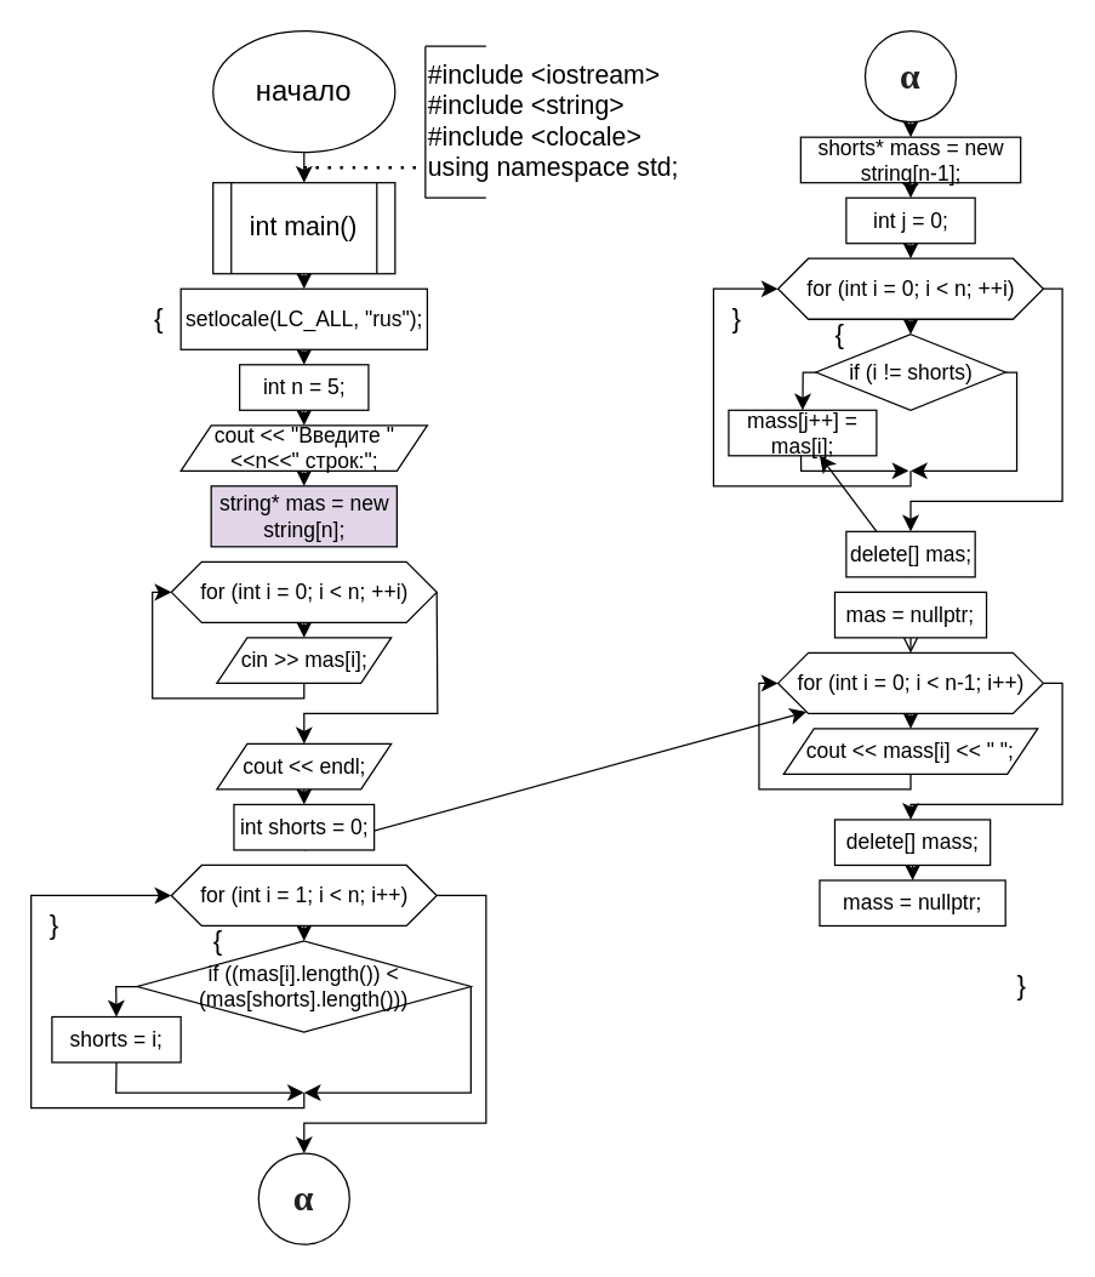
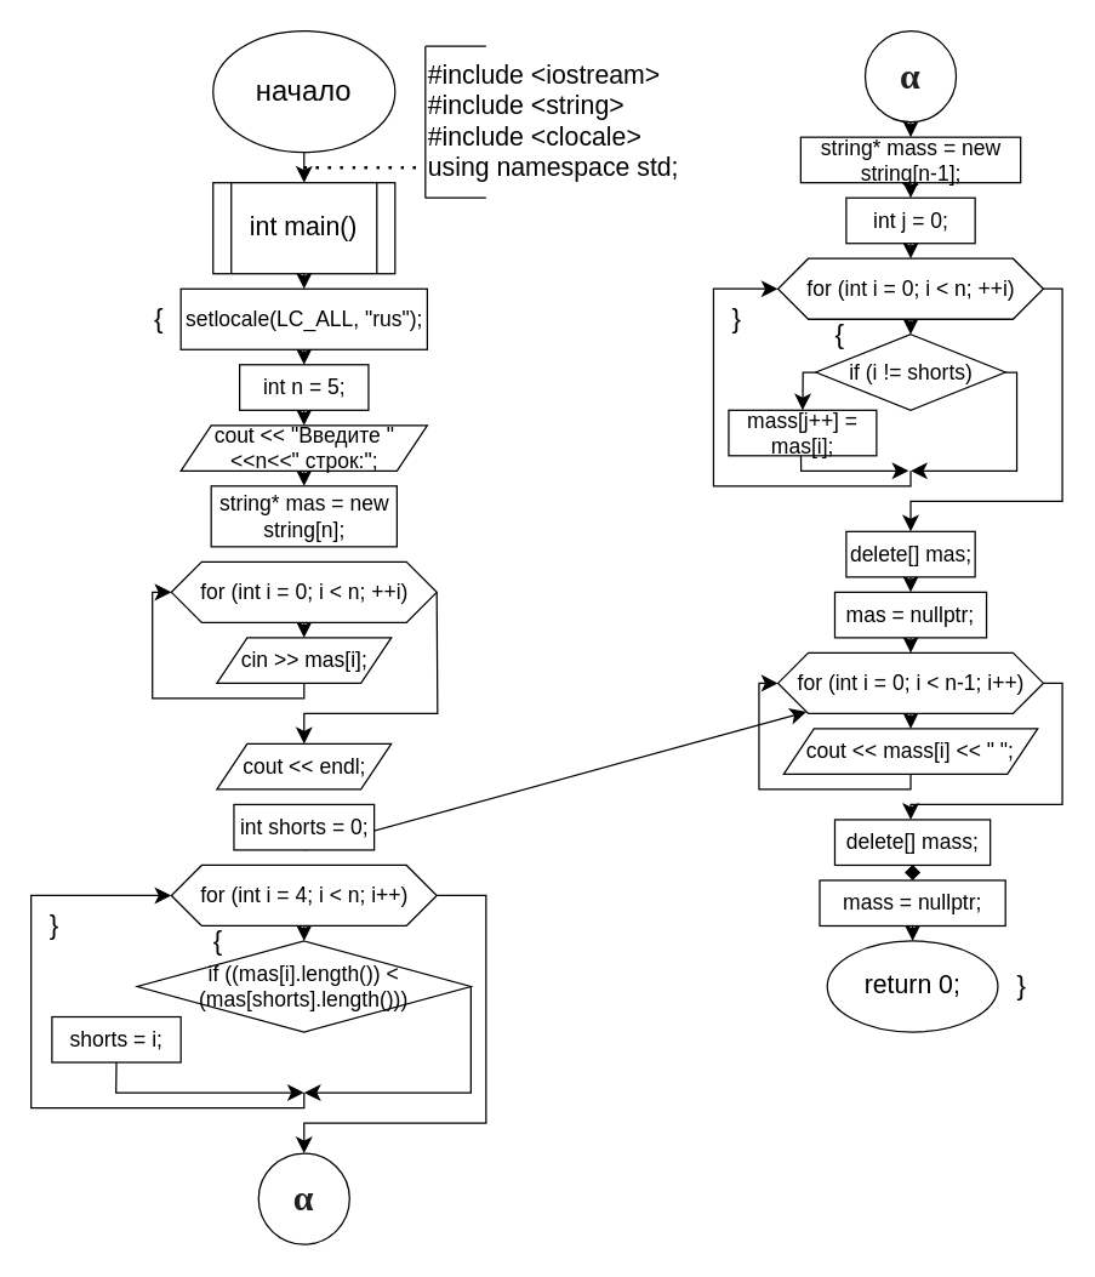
- <mxCell id="43" value="&lt;font style=&quot;font-size: 14px;&quot;&gt;shorts* mass = new string[n-1];&lt;/font&gt;" style="whiteSpace=wrap;html=1;" vertex="1" parent="1"><mxGeometry x="527.5" y="90" width="145" height="30" as="geometry" /></mxCell>
+ <mxCell id="43" value="&lt;font style=&quot;font-size: 14px;&quot;&gt;string* mass = new string[n-1];&lt;/font&gt;" style="whiteSpace=wrap;html=1;" vertex="1" parent="1"><mxGeometry x="527.5" y="90" width="145" height="30" as="geometry" /></mxCell>
- <mxCell id="57" style="edgeStyle=none;curved=1;rounded=0;orthogonalLoop=1;jettySize=auto;html=1;exitX=0.5;exitY=1;exitDx=0;exitDy=0;fontSize=12;startSize=8;endSize=8;" edge="1" parent="1" source="58" target="53"><mxGeometry relative="1" as="geometry" /></mxCell>
+ <mxCell id="57" style="edgeStyle=none;curved=1;rounded=0;orthogonalLoop=1;jettySize=auto;html=1;exitX=0.5;exitY=1;exitDx=0;exitDy=0;entryX=0.5;entryY=0;entryDx=0;entryDy=0;fontSize=12;startSize=8;endSize=8;" edge="1" parent="1" source="58" target="60"><mxGeometry relative="1" as="geometry" /></mxCell>
- <mxCell id="18" value="&lt;font style=&quot;font-size: 14px;&quot;&gt;string* mas = new string[n];&lt;/font&gt;" style="whiteSpace=wrap;html=1;fillColor=#e1d5e7;" vertex="1" parent="1"><mxGeometry x="138.75" y="320" width="122.5" height="40" as="geometry" /></mxCell>
+ <mxCell id="18" value="&lt;font style=&quot;font-size: 14px;&quot;&gt;string* mas = new string[n];&lt;/font&gt;" style="whiteSpace=wrap;html=1;" vertex="1" parent="1"><mxGeometry x="138.75" y="320" width="122.5" height="40" as="geometry" /></mxCell>
- <mxCell id="59" style="edgeStyle=none;curved=1;rounded=0;orthogonalLoop=1;jettySize=auto;html=1;exitX=0.5;exitY=1;exitDx=0;exitDy=0;entryX=0.5;entryY=0;entryDx=0;entryDy=0;fontSize=12;startSize=8;endSize=8;endArrow=open;" edge="1" parent="1" source="60" target="63"><mxGeometry relative="1" as="geometry" /></mxCell>
+ <mxCell id="59" style="edgeStyle=none;curved=1;rounded=0;orthogonalLoop=1;jettySize=auto;html=1;exitX=0.5;exitY=1;exitDx=0;exitDy=0;entryX=0.5;entryY=0;entryDx=0;entryDy=0;fontSize=12;startSize=8;endSize=8;" edge="1" parent="1" source="60" target="63"><mxGeometry relative="1" as="geometry" /></mxCell>
- <mxCell id="24" style="edgeStyle=none;curved=1;rounded=0;orthogonalLoop=1;jettySize=auto;html=1;exitX=0.5;exitY=1;exitDx=0;exitDy=0;entryX=0.5;entryY=0;entryDx=0;entryDy=0;fontSize=12;startSize=8;endSize=8;" edge="1" parent="1" source="25" target="27"><mxGeometry relative="1" as="geometry" /></mxCell>
- <mxCell id="66" style="edgeStyle=none;curved=1;rounded=0;orthogonalLoop=1;jettySize=auto;html=1;exitX=0.5;exitY=1;exitDx=0;exitDy=0;fontSize=12;startSize=8;endSize=8;" edge="1" parent="1" source="67" target="69"><mxGeometry relative="1" as="geometry" /></mxCell>
+ <mxCell id="66" style="edgeStyle=none;curved=1;rounded=0;orthogonalLoop=1;jettySize=auto;html=1;exitX=0.5;exitY=1;exitDx=0;exitDy=0;fontSize=12;startSize=8;endSize=8;endArrow=diamond;" edge="1" parent="1" source="67" target="69"><mxGeometry relative="1" as="geometry" /></mxCell>
- <mxCell id="30" value="&lt;font style=&quot;font-size: 14px;&quot;&gt;for (int i = 1; i &amp;lt; n; i++)&lt;/font&gt;" style="shape=hexagon;perimeter=hexagonPerimeter2;whiteSpace=wrap;html=1;fixedSize=1;" vertex="1" parent="1"><mxGeometry x="112.5" y="570" width="175" height="40" as="geometry" /></mxCell>
+ <mxCell id="30" value="&lt;font style=&quot;font-size: 14px;&quot;&gt;for (int i = 4; i &amp;lt; n; i++)&lt;/font&gt;" style="shape=hexagon;perimeter=hexagonPerimeter2;whiteSpace=wrap;html=1;fixedSize=1;" vertex="1" parent="1"><mxGeometry x="112.5" y="570" width="175" height="40" as="geometry" /></mxCell>
+ <mxCell id="68" style="edgeStyle=none;curved=1;rounded=0;orthogonalLoop=1;jettySize=auto;html=1;exitX=0.5;exitY=1;exitDx=0;exitDy=0;entryX=0.5;entryY=0;entryDx=0;entryDy=0;fontSize=12;startSize=8;endSize=8;" edge="1" parent="1" source="69" target="70"><mxGeometry relative="1" as="geometry" /></mxCell>
- <mxCell id="31" style="edgeStyle=none;curved=0;rounded=0;orthogonalLoop=1;jettySize=auto;html=1;exitX=0;exitY=0.5;exitDx=0;exitDy=0;fontSize=12;startSize=8;endSize=8;entryX=0.5;entryY=0;entryDx=0;entryDy=0;" edge="1" parent="1" source="33" target="36"><mxGeometry relative="1" as="geometry"><mxPoint x="70" y="670" as="targetPoint" /><Array as="points"><mxPoint x="76" y="650" /></Array></mxGeometry></mxCell>
+ <mxCell id="70" value="&lt;font style=&quot;font-size: 17px;&quot;&gt;return 0;&lt;/font&gt;" style="ellipse;whiteSpace=wrap;html=1;" vertex="1" parent="1"><mxGeometry x="545" y="620" width="112.5" height="60" as="geometry" /></mxCell>
